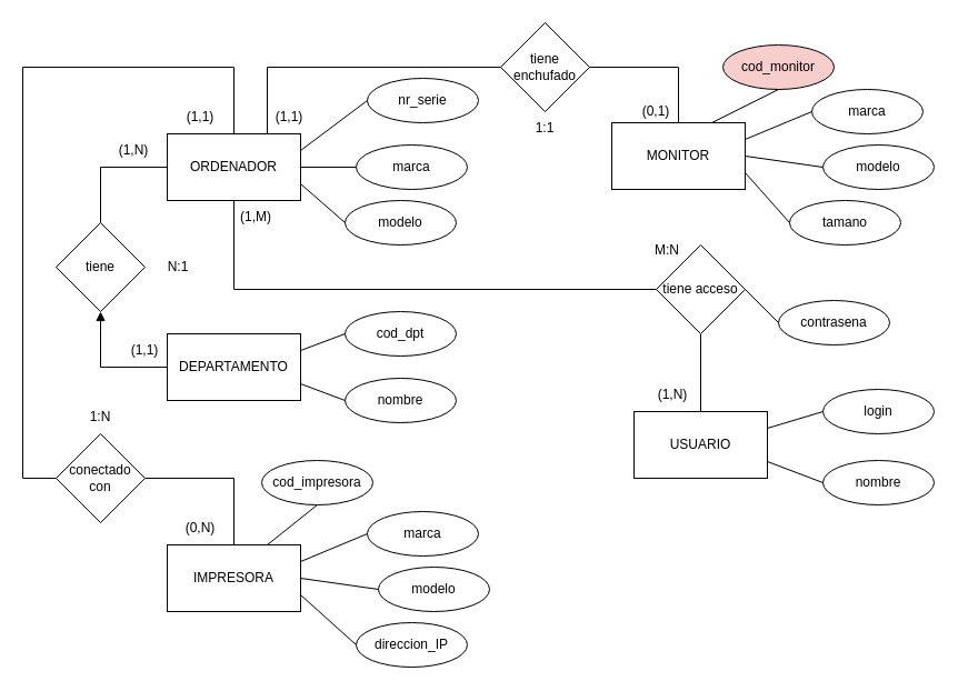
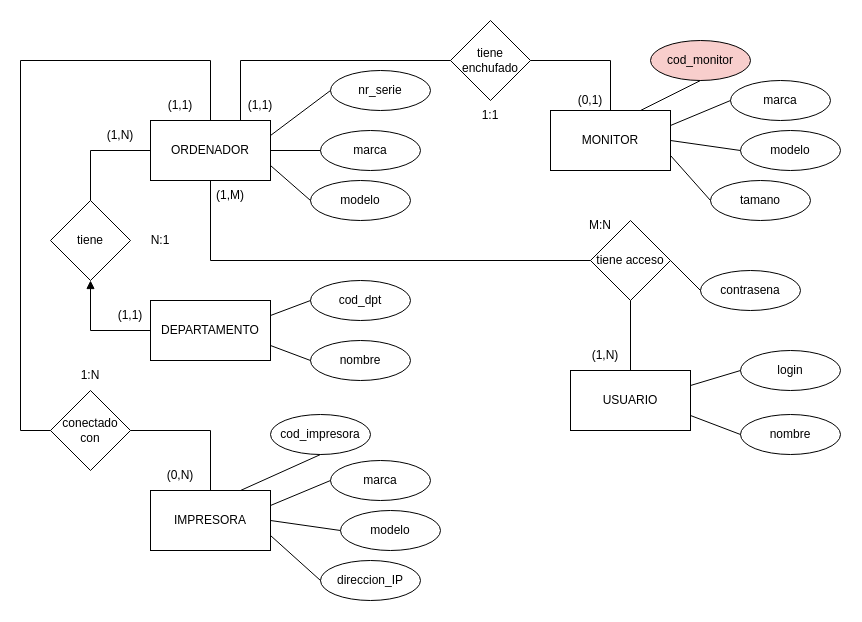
- <mxCell id="12" value="cod_impresora" style="ellipse;whiteSpace=wrap;html=1;" vertex="1" parent="1"><mxGeometry x="235" y="414" width="100" height="40" as="geometry" /></mxCell>
+ <mxCell id="12" value="cod_impresora" style="ellipse;whiteSpace=wrap;html=1;" vertex="1" parent="1"><mxGeometry x="270" y="414" width="100" height="40" as="geometry" /></mxCell>
